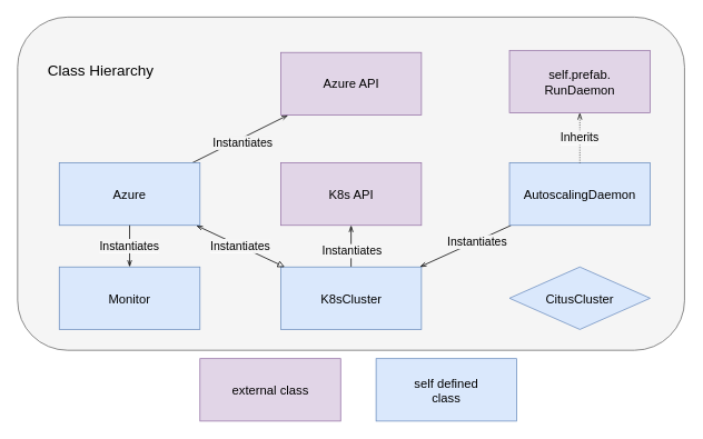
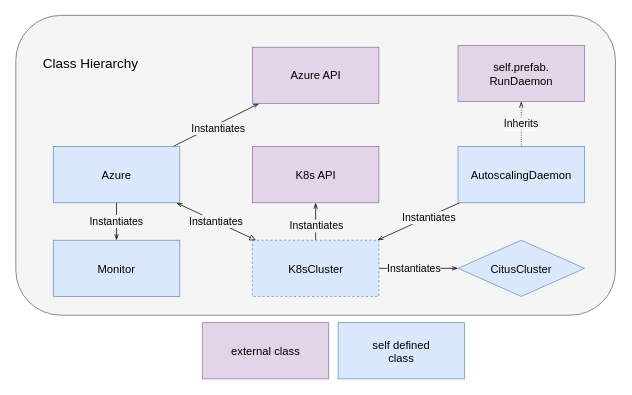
- <mxCell id="10" value="&lt;font style=&quot;font-size: 15px&quot;&gt;K8sCluster&lt;/font&gt;" style="rounded=0;whiteSpace=wrap;html=1;fillColor=#dae8fc;strokeColor=#6c8ebf;aspect=fixed;" parent="1" vertex="1"><mxGeometry x="335.63" y="320" width="168.75" height="75" as="geometry" /></mxCell>
+ <mxCell id="10" value="&lt;font style=&quot;font-size: 15px&quot;&gt;K8sCluster&lt;/font&gt;" style="rounded=0;whiteSpace=wrap;html=1;fillColor=#dae8fc;strokeColor=#6c8ebf;aspect=fixed;dashed=1;" parent="1" vertex="1"><mxGeometry x="335.63" y="320" width="168.75" height="75" as="geometry" /></mxCell>
+ <mxCell id="6" style="edgeStyle=none;rounded=0;orthogonalLoop=1;jettySize=auto;html=1;endArrow=openThin;endFill=0;" parent="1" source="10" target="15" edge="1"><mxGeometry relative="1" as="geometry"><mxPoint x="520" y="480" as="targetPoint" /></mxGeometry></mxCell>
+ <mxCell id="7" value="&lt;span style=&quot;font-size: 14px&quot;&gt;Instantiates&lt;/span&gt;" style="edgeLabel;html=1;align=center;verticalAlign=middle;resizable=0;points=[];labelBackgroundColor=#F5F5F5;" parent="6" vertex="1" connectable="0"><mxGeometry x="-0.401" relative="1" as="geometry"><mxPoint x="14" as="offset" /></mxGeometry></mxCell>
- <mxCell id="19" value="&lt;div style=&quot;font-size: 15px&quot;&gt;external class&lt;/div&gt;" style="rounded=0;whiteSpace=wrap;html=1;fillColor=#e1d5e7;strokeColor=#9673a6;aspect=fixed;" parent="1" vertex="1"><mxGeometry x="238.75" y="430" width="168.75" height="75" as="geometry" /></mxCell>
+ <mxCell id="19" value="&lt;div style=&quot;font-size: 15px&quot;&gt;external class&lt;/div&gt;" style="rounded=0;whiteSpace=wrap;html=1;fillColor=#e1d5e7;strokeColor=#9673a6;aspect=fixed;" parent="1" vertex="1"><mxGeometry x="268.75" y="430" width="168.75" height="75" as="geometry" /></mxCell>
